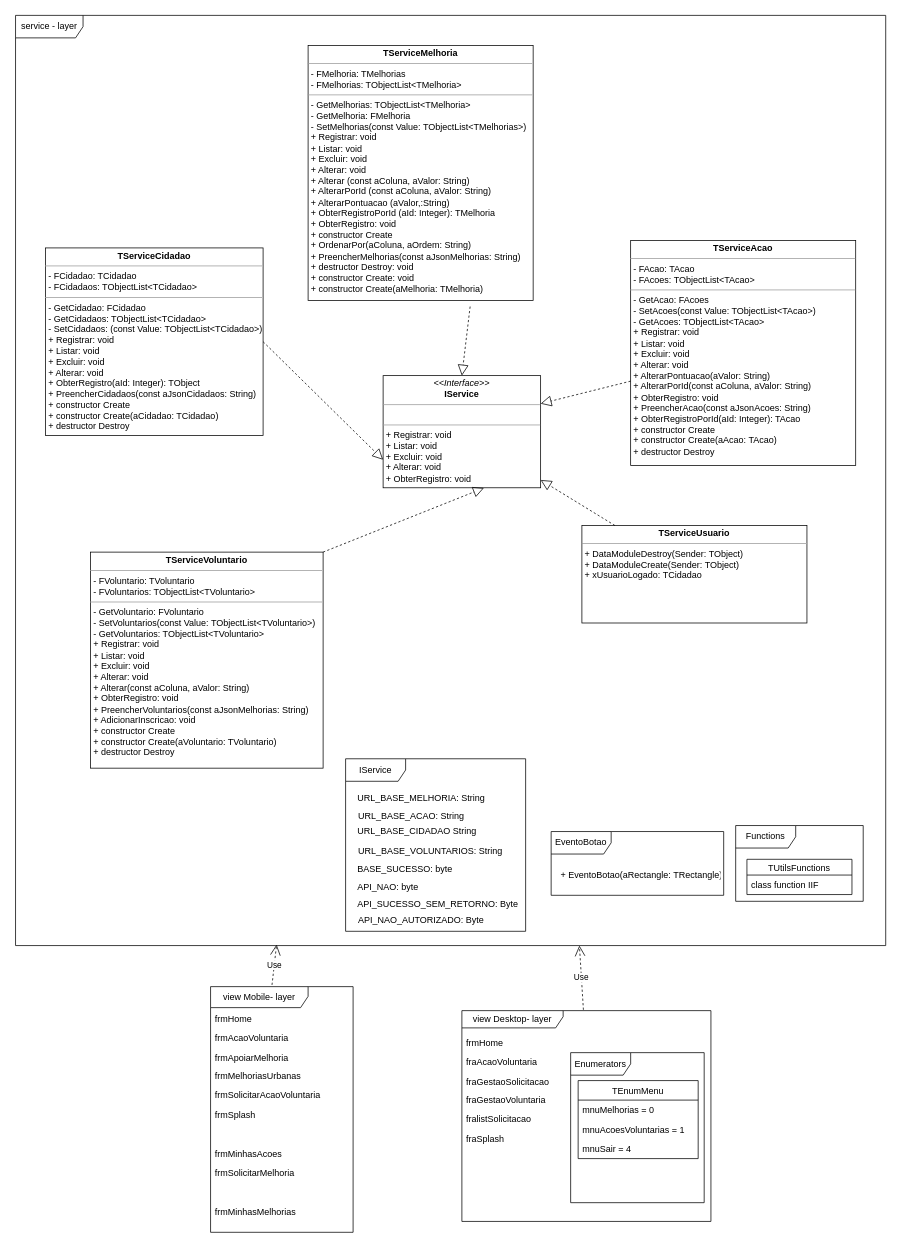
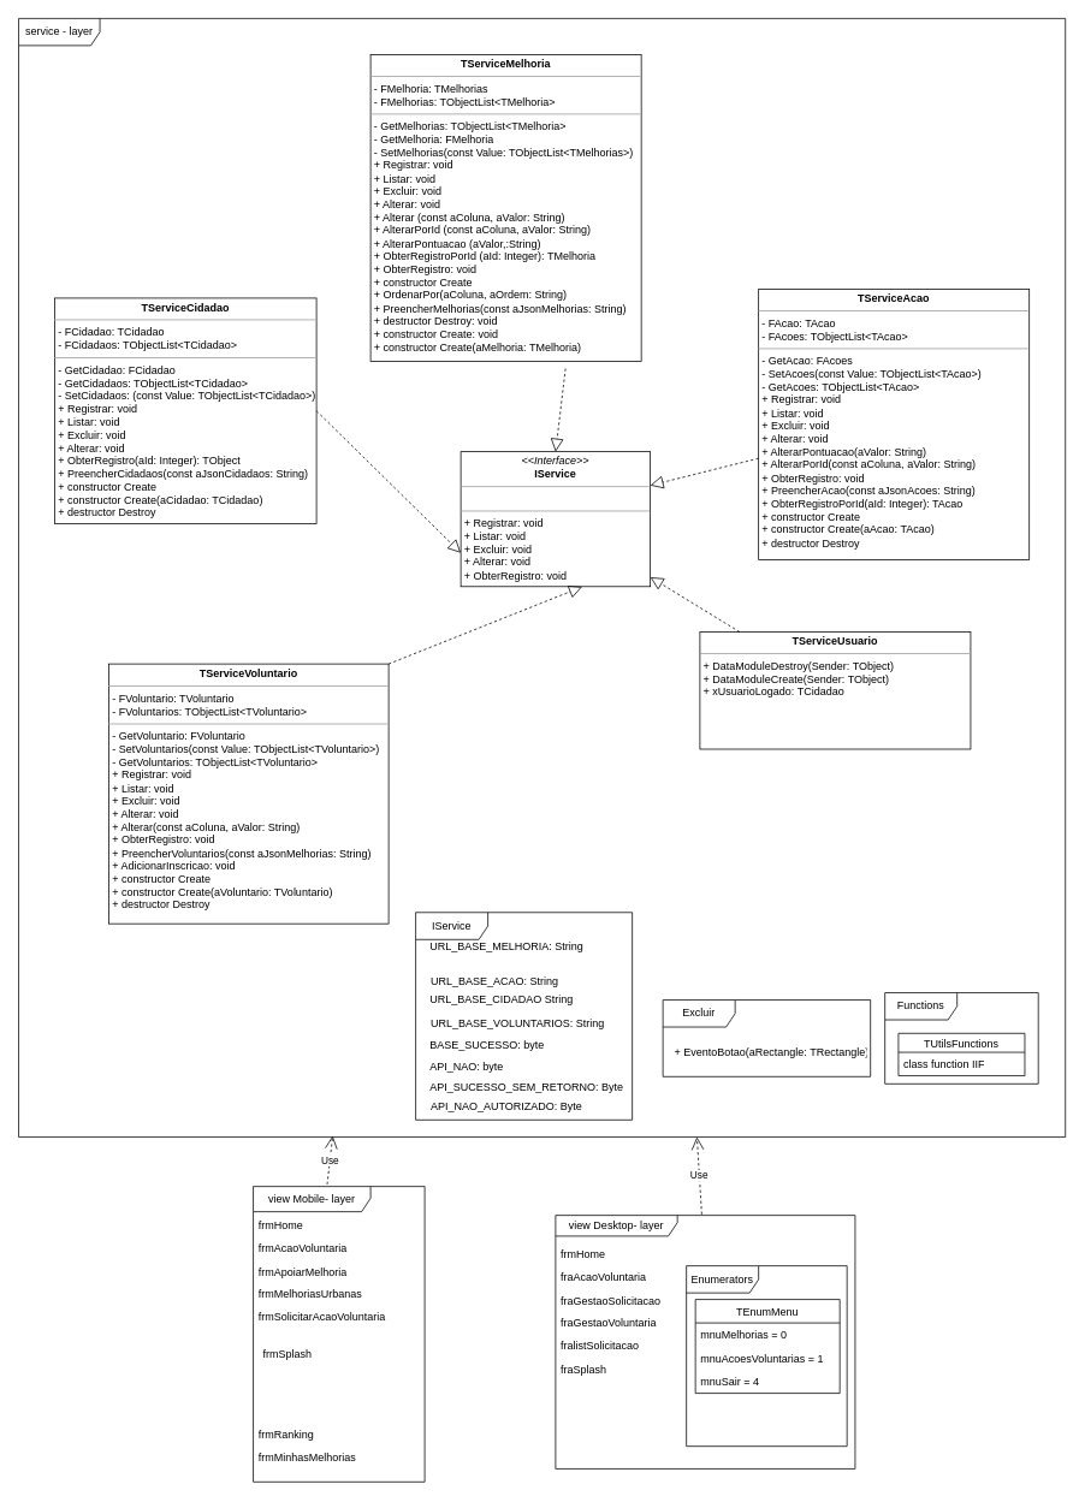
- <mxCell id="7" value="URL_BASE_MELHORIA: String" style="text;strokeColor=none;fillColor=none;align=left;verticalAlign=top;spacingLeft=4;spacingRight=4;overflow=hidden;rotatable=0;points=[[0,0.5],[1,0.5]];portConstraint=eastwest;" parent="1" vertex="1"><mxGeometry x="470" y="1050" width="190" height="22" as="geometry" /></mxCell>
+ <mxCell id="7" value="URL_BASE_MELHORIA: String" style="text;strokeColor=none;fillColor=none;align=left;verticalAlign=top;spacingLeft=4;spacingRight=4;overflow=hidden;rotatable=0;points=[[0,0.5],[1,0.5]];portConstraint=eastwest;" parent="1" vertex="1"><mxGeometry x="470" y="1035" width="190" height="22" as="geometry" /></mxCell>
- <mxCell id="49" value="EventoBotao" style="shape=umlFrame;whiteSpace=wrap;html=1;pointerEvents=0;width=80;height=30;" vertex="1" parent="1"><mxGeometry x="734" y="1108" width="230" height="85" as="geometry" /></mxCell>
+ <mxCell id="49" value="Excluir" style="shape=umlFrame;whiteSpace=wrap;html=1;pointerEvents=0;width=80;height=30;" vertex="1" parent="1"><mxGeometry x="734" y="1108" width="230" height="85" as="geometry" /></mxCell>
- <mxCell id="24" value="frmSplash" style="text;strokeColor=none;fillColor=none;align=left;verticalAlign=top;spacingLeft=4;spacingRight=4;overflow=hidden;rotatable=0;points=[[0,0.5],[1,0.5]];portConstraint=eastwest;" parent="1" vertex="1"><mxGeometry x="280" y="1471.75" width="160" height="26" as="geometry" /></mxCell>
+ <mxCell id="24" value="frmSplash" style="text;strokeColor=none;fillColor=none;align=left;verticalAlign=top;spacingLeft=4;spacingRight=4;overflow=hidden;rotatable=0;points=[[0,0.5],[1,0.5]];portConstraint=eastwest;" parent="1" vertex="1"><mxGeometry x="285" y="1486.75" width="160" height="26" as="geometry" /></mxCell>
- <mxCell id="44" value="frmMinhasAcoes" style="text;strokeColor=none;fillColor=none;align=left;verticalAlign=top;spacingLeft=4;spacingRight=4;overflow=hidden;rotatable=0;points=[[0,0.5],[1,0.5]];portConstraint=eastwest;" parent="1" vertex="1"><mxGeometry x="280" y="1523.75" width="160" height="26" as="geometry" /></mxCell>
- <mxCell id="45" value="frmSolicitarMelhoria" style="text;strokeColor=none;fillColor=none;align=left;verticalAlign=top;spacingLeft=4;spacingRight=4;overflow=hidden;rotatable=0;points=[[0,0.5],[1,0.5]];portConstraint=eastwest;" parent="1" vertex="1"><mxGeometry x="280" y="1549.75" width="160" height="26" as="geometry" /></mxCell>
+ <mxCell id="46" value="frmRanking" style="text;strokeColor=none;fillColor=none;align=left;verticalAlign=top;spacingLeft=4;spacingRight=4;overflow=hidden;rotatable=0;points=[[0,0.5],[1,0.5]];portConstraint=eastwest;" parent="1" vertex="1"><mxGeometry x="280" y="1575.75" width="160" height="26" as="geometry" /></mxCell>
